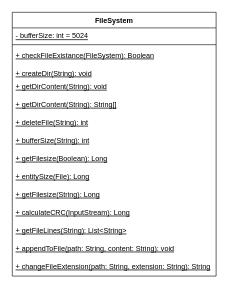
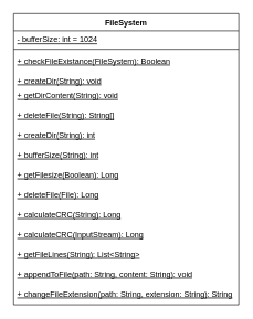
- <mxCell id="3" value="- bufferSize: int = 5024" style="text;strokeColor=none;fillColor=none;align=left;verticalAlign=top;spacingLeft=4;spacingRight=4;overflow=hidden;rotatable=0;points=[[0,0.5],[1,0.5]];portConstraint=eastwest;fontStyle=4" vertex="1" parent="2"><mxGeometry y="26" width="340" height="24" as="geometry" /></mxCell>
+ <mxCell id="3" value="- bufferSize: int = 1024" style="text;strokeColor=none;fillColor=none;align=left;verticalAlign=top;spacingLeft=4;spacingRight=4;overflow=hidden;rotatable=0;points=[[0,0.5],[1,0.5]];portConstraint=eastwest;fontStyle=4" vertex="1" parent="2"><mxGeometry y="26" width="340" height="24" as="geometry" /></mxCell>
- <mxCell id="8" value="+ getDirContent(String): String[]" style="text;strokeColor=none;fillColor=none;align=left;verticalAlign=top;spacingLeft=4;spacingRight=4;overflow=hidden;rotatable=0;points=[[0,0.5],[1,0.5]];portConstraint=eastwest;fontStyle=4" vertex="1" parent="2"><mxGeometry y="140" width="340" height="30" as="geometry" /></mxCell>
+ <mxCell id="8" value="+ deleteFile(String): String[]" style="text;strokeColor=none;fillColor=none;align=left;verticalAlign=top;spacingLeft=4;spacingRight=4;overflow=hidden;rotatable=0;points=[[0,0.5],[1,0.5]];portConstraint=eastwest;fontStyle=4" vertex="1" parent="2"><mxGeometry y="140" width="340" height="30" as="geometry" /></mxCell>
- <mxCell id="9" value="+ deleteFile(String): int" style="text;strokeColor=none;fillColor=none;align=left;verticalAlign=top;spacingLeft=4;spacingRight=4;overflow=hidden;rotatable=0;points=[[0,0.5],[1,0.5]];portConstraint=eastwest;fontStyle=4" vertex="1" parent="2"><mxGeometry y="170" width="340" height="30" as="geometry" /></mxCell>
+ <mxCell id="9" value="+ createDir(String): int" style="text;strokeColor=none;fillColor=none;align=left;verticalAlign=top;spacingLeft=4;spacingRight=4;overflow=hidden;rotatable=0;points=[[0,0.5],[1,0.5]];portConstraint=eastwest;fontStyle=4" vertex="1" parent="2"><mxGeometry y="170" width="340" height="30" as="geometry" /></mxCell>
- <mxCell id="12" value="+ entitySize(File): Long" style="text;strokeColor=none;fillColor=none;align=left;verticalAlign=top;spacingLeft=4;spacingRight=4;overflow=hidden;rotatable=0;points=[[0,0.5],[1,0.5]];portConstraint=eastwest;fontStyle=4" vertex="1" parent="2"><mxGeometry y="260" width="340" height="30" as="geometry" /></mxCell>
+ <mxCell id="12" value="+ deleteFile(File): Long" style="text;strokeColor=none;fillColor=none;align=left;verticalAlign=top;spacingLeft=4;spacingRight=4;overflow=hidden;rotatable=0;points=[[0,0.5],[1,0.5]];portConstraint=eastwest;fontStyle=4" vertex="1" parent="2"><mxGeometry y="260" width="340" height="30" as="geometry" /></mxCell>
- <mxCell id="13" value="+ getFilesize(String): Long" style="text;strokeColor=none;fillColor=none;align=left;verticalAlign=top;spacingLeft=4;spacingRight=4;overflow=hidden;rotatable=0;points=[[0,0.5],[1,0.5]];portConstraint=eastwest;fontStyle=4" vertex="1" parent="2"><mxGeometry y="290" width="340" height="30" as="geometry" /></mxCell>
+ <mxCell id="13" value="+ calculateCRC(String): Long" style="text;strokeColor=none;fillColor=none;align=left;verticalAlign=top;spacingLeft=4;spacingRight=4;overflow=hidden;rotatable=0;points=[[0,0.5],[1,0.5]];portConstraint=eastwest;fontStyle=4" vertex="1" parent="2"><mxGeometry y="290" width="340" height="30" as="geometry" /></mxCell>
